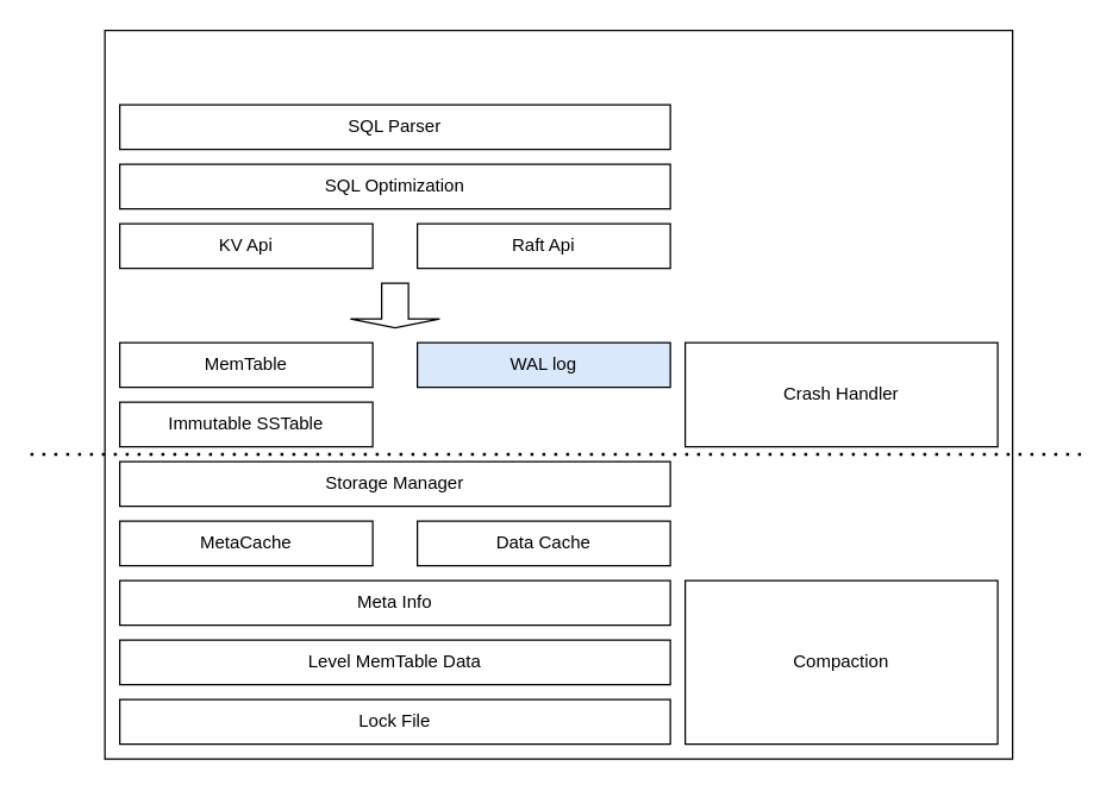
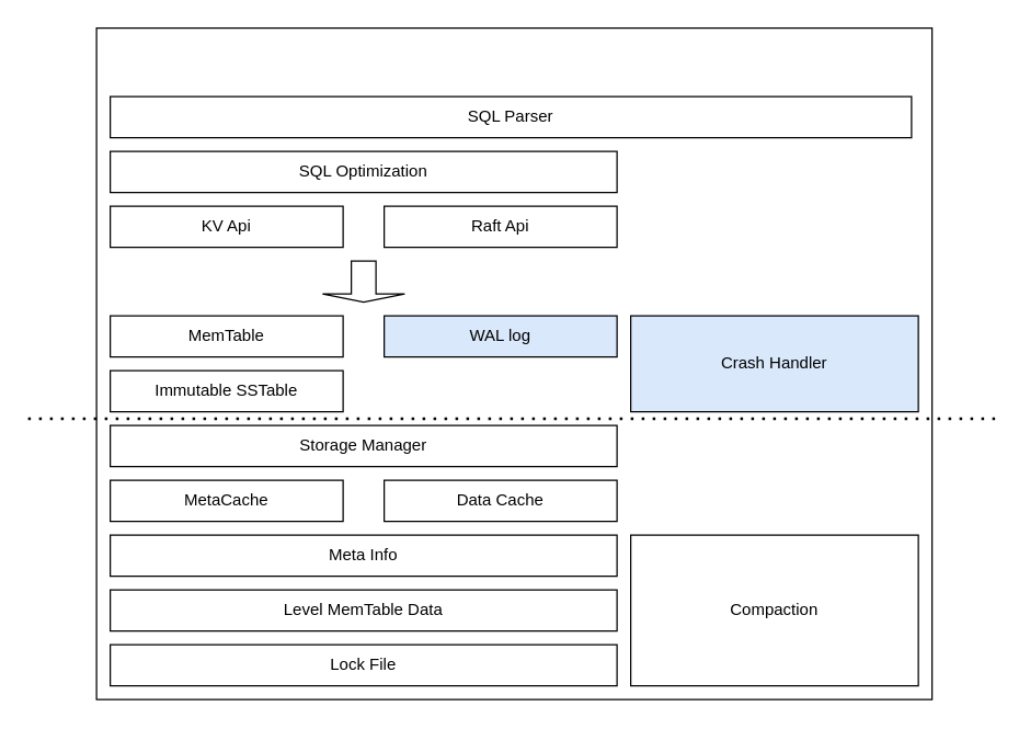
- <mxCell id="3" value="SQL Parser" style="rounded=0;whiteSpace=wrap;html=1;" parent="1" vertex="1"><mxGeometry x="80" y="70" width="370" height="30" as="geometry" /></mxCell>
+ <mxCell id="3" value="SQL Parser" style="rounded=0;whiteSpace=wrap;html=1;" parent="1" vertex="1"><mxGeometry x="80" y="70" width="585" height="30" as="geometry" /></mxCell>
- <mxCell id="15" value="Crash Handler" style="rounded=0;whiteSpace=wrap;html=1;" parent="1" vertex="1"><mxGeometry x="460" y="230" width="210" height="70" as="geometry" /></mxCell>
+ <mxCell id="15" value="Crash Handler" style="rounded=0;whiteSpace=wrap;html=1;fillColor=#dae8fc;" parent="1" vertex="1"><mxGeometry x="460" y="230" width="210" height="70" as="geometry" /></mxCell>
